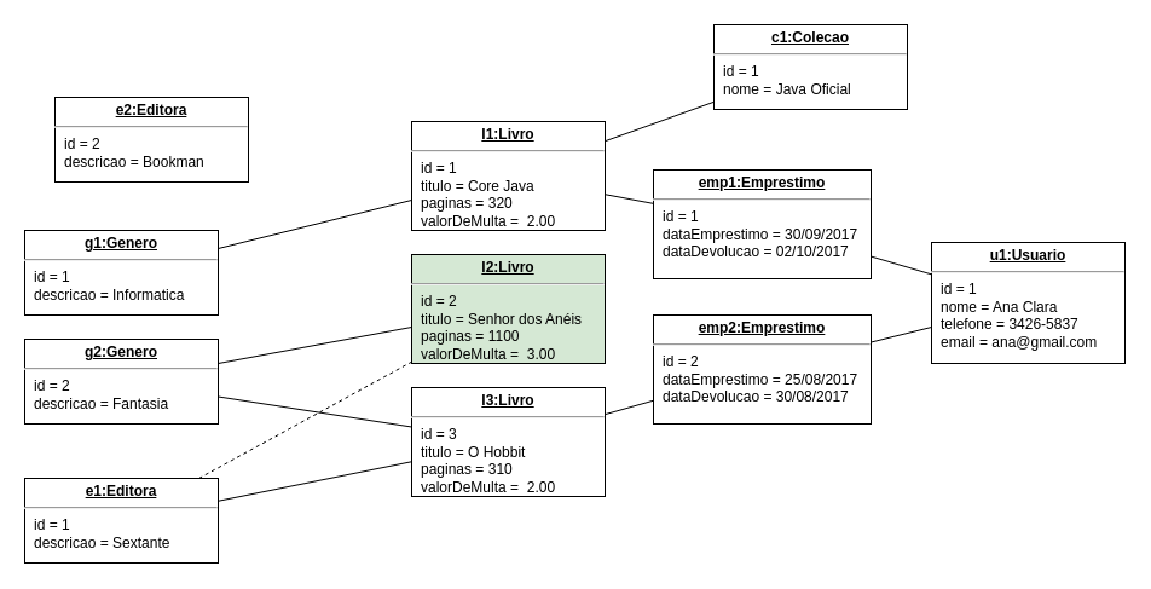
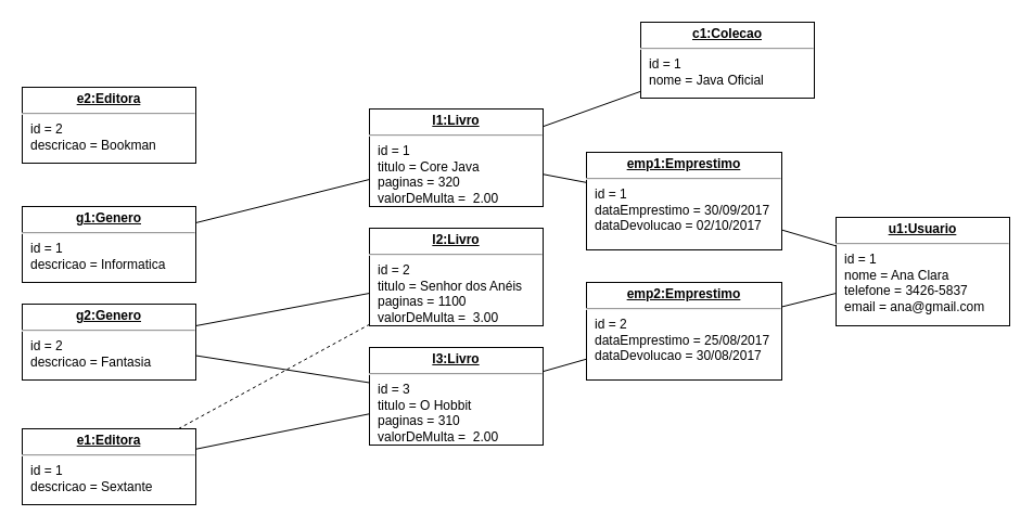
- <mxCell id="15" value="&lt;p style=&quot;margin:0px;margin-top:4px;text-align:center;text-decoration:underline;&quot;&gt;&lt;b&gt;e2:Editora&lt;/b&gt;&lt;/p&gt;&lt;hr&gt;&lt;p style=&quot;margin:0px;margin-left:8px;&quot;&gt;id = 2&lt;/p&gt;&lt;p style=&quot;margin:0px;margin-left:8px;&quot;&gt;descricao = Bookman&lt;/p&gt;" style="verticalAlign=top;align=left;overflow=fill;fontSize=12;fontFamily=Helvetica;html=1;" vertex="1" parent="1"><mxGeometry x="45" y="80" width="160" height="70" as="geometry" /></mxCell>
+ <mxCell id="15" value="&lt;p style=&quot;margin:0px;margin-top:4px;text-align:center;text-decoration:underline;&quot;&gt;&lt;b&gt;e2:Editora&lt;/b&gt;&lt;/p&gt;&lt;hr&gt;&lt;p style=&quot;margin:0px;margin-left:8px;&quot;&gt;id = 2&lt;/p&gt;&lt;p style=&quot;margin:0px;margin-left:8px;&quot;&gt;descricao = Bookman&lt;/p&gt;" style="verticalAlign=top;align=left;overflow=fill;fontSize=12;fontFamily=Helvetica;html=1;" vertex="1" parent="1"><mxGeometry x="20" y="80" width="160" height="70" as="geometry" /></mxCell>
- <mxCell id="3" value="&lt;p style=&quot;margin:0px;margin-top:4px;text-align:center;text-decoration:underline;&quot;&gt;&lt;b&gt;l2:Livro&lt;/b&gt;&lt;/p&gt;&lt;hr&gt;&lt;p style=&quot;margin:0px;margin-left:8px;&quot;&gt;id = 2&lt;/p&gt;&lt;p style=&quot;margin:0px;margin-left:8px;&quot;&gt;titulo = Senhor dos Anéis&lt;/p&gt;&lt;p style=&quot;margin:0px;margin-left:8px;&quot;&gt;paginas = 1100&lt;/p&gt;&lt;p style=&quot;margin:0px;margin-left:8px;&quot;&gt;valorDeMulta =&amp;nbsp; 3.00&lt;/p&gt;" style="verticalAlign=top;align=left;overflow=fill;fontSize=12;fontFamily=Helvetica;html=1;fillColor=#d5e8d4;" vertex="1" parent="1"><mxGeometry x="340" y="210" width="160" height="90" as="geometry" /></mxCell>
+ <mxCell id="3" value="&lt;p style=&quot;margin:0px;margin-top:4px;text-align:center;text-decoration:underline;&quot;&gt;&lt;b&gt;l2:Livro&lt;/b&gt;&lt;/p&gt;&lt;hr&gt;&lt;p style=&quot;margin:0px;margin-left:8px;&quot;&gt;id = 2&lt;/p&gt;&lt;p style=&quot;margin:0px;margin-left:8px;&quot;&gt;titulo = Senhor dos Anéis&lt;/p&gt;&lt;p style=&quot;margin:0px;margin-left:8px;&quot;&gt;paginas = 1100&lt;/p&gt;&lt;p style=&quot;margin:0px;margin-left:8px;&quot;&gt;valorDeMulta =&amp;nbsp; 3.00&lt;/p&gt;" style="verticalAlign=top;align=left;overflow=fill;fontSize=12;fontFamily=Helvetica;html=1;" vertex="1" parent="1"><mxGeometry x="340" y="210" width="160" height="90" as="geometry" /></mxCell>
